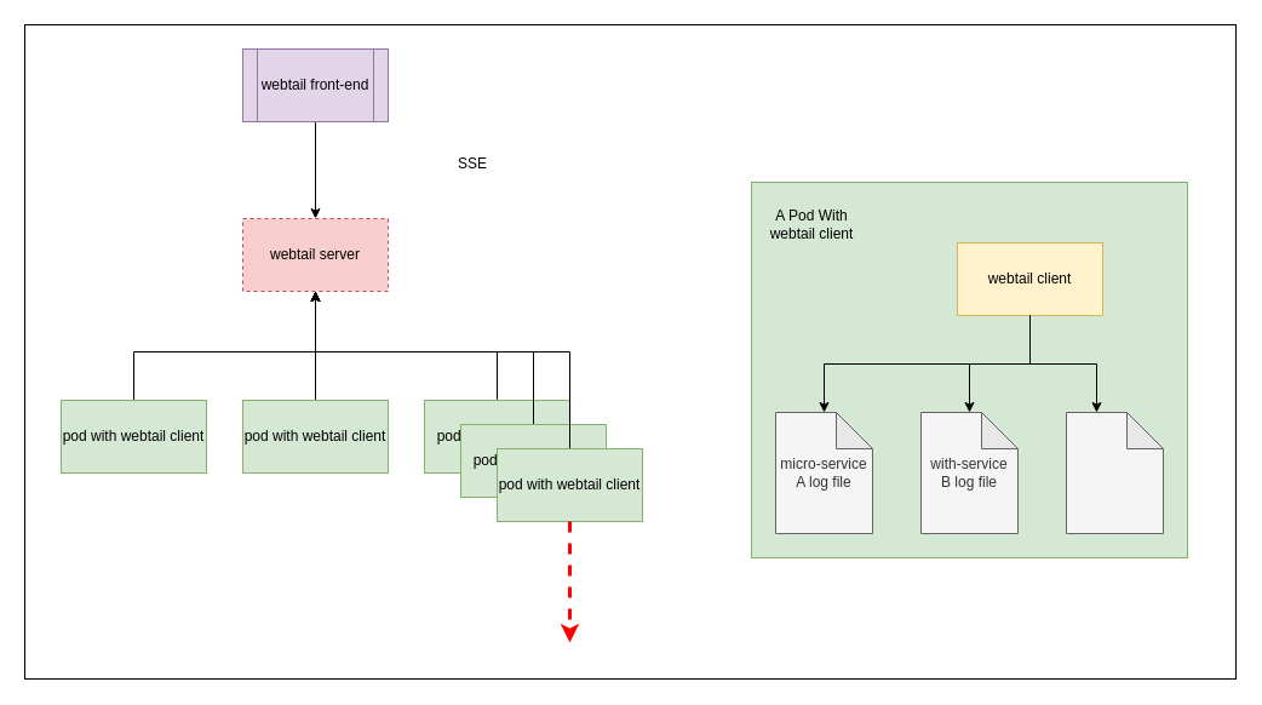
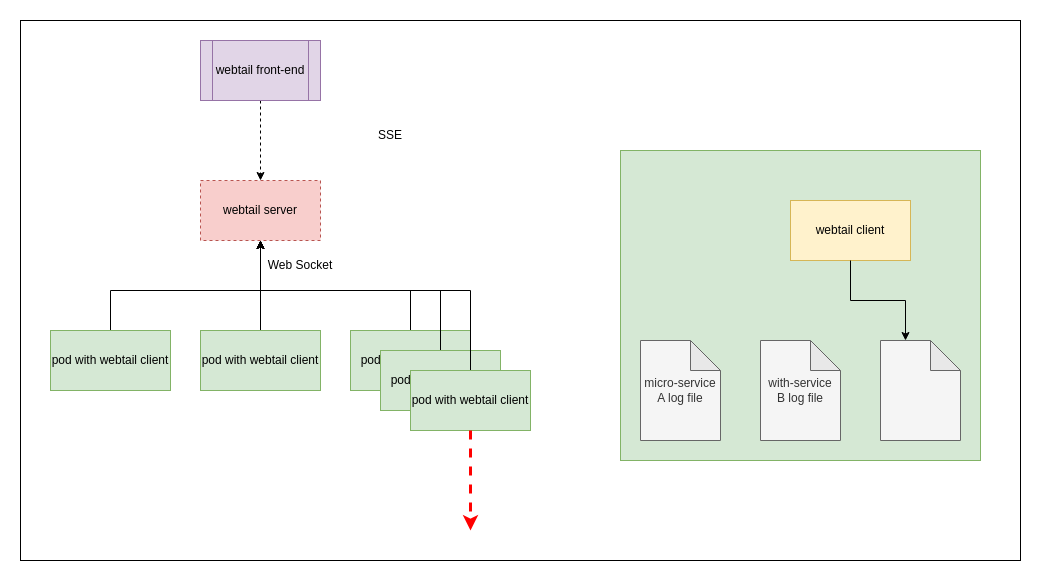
- <mxCell id="25" style="edgeStyle=orthogonalEdgeStyle;rounded=0;orthogonalLoop=1;jettySize=auto;html=1;exitX=0.5;exitY=1;exitDx=0;exitDy=0;entryX=0.5;entryY=0;entryDx=0;entryDy=0;" parent="1" source="26" target="10" edge="1"><mxGeometry relative="1" as="geometry" /></mxCell>
+ <mxCell id="25" style="edgeStyle=orthogonalEdgeStyle;rounded=0;orthogonalLoop=1;jettySize=auto;html=1;exitX=0.5;exitY=1;exitDx=0;exitDy=0;entryX=0.5;entryY=0;entryDx=0;entryDy=0;dashed=1;" parent="1" source="26" target="10" edge="1"><mxGeometry relative="1" as="geometry" /></mxCell>
- <mxCell id="9" value="A Pod With webtail client" style="text;html=1;align=center;verticalAlign=middle;whiteSpace=wrap;rounded=0;" parent="1" vertex="1"><mxGeometry x="620" y="170" width="100" height="30" as="geometry" /></mxCell>
+ <mxCell id="22" value="Web Socket" style="text;html=1;align=center;verticalAlign=middle;whiteSpace=wrap;rounded=0;" parent="1" vertex="1"><mxGeometry x="250" y="250" width="100" height="30" as="geometry" /></mxCell>
- <mxCell id="24" style="edgeStyle=orthogonalEdgeStyle;rounded=0;orthogonalLoop=1;jettySize=auto;html=1;exitX=0.5;exitY=1;exitDx=0;exitDy=0;entryX=0.5;entryY=0;entryDx=0;entryDy=0;entryPerimeter=0;" parent="1" source="4" target="5" edge="1"><mxGeometry relative="1" as="geometry" /></mxCell>
- <mxCell id="23" style="edgeStyle=orthogonalEdgeStyle;rounded=0;orthogonalLoop=1;jettySize=auto;html=1;exitX=0.5;exitY=1;exitDx=0;exitDy=0;entryX=0.5;entryY=0;entryDx=0;entryDy=0;entryPerimeter=0;" parent="1" source="4" target="6" edge="1"><mxGeometry relative="1" as="geometry" /></mxCell>
